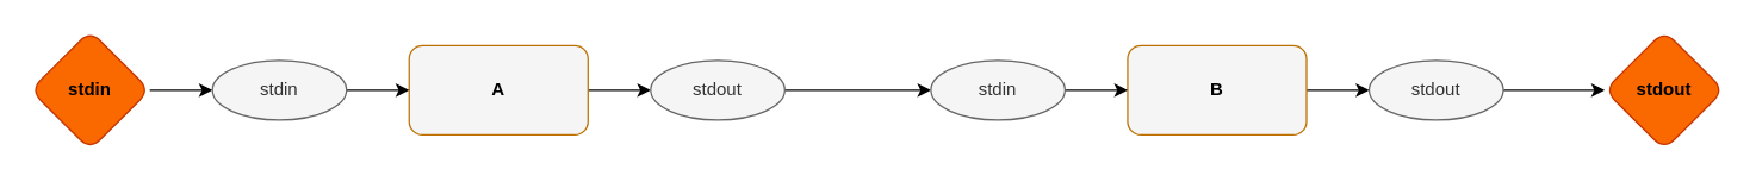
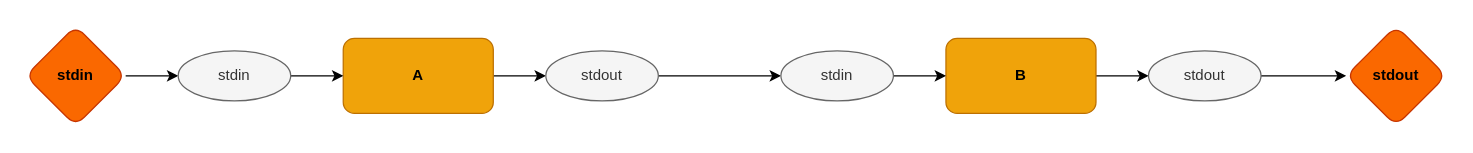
- <mxCell id="6" value="A" style="rounded=1;whiteSpace=wrap;html=1;fillColor=#f5f5f5;strokeColor=#BD7000;fontColor=#000000;fontStyle=1;" parent="1" vertex="1"><mxGeometry x="274" y="30" width="120" height="60" as="geometry" /></mxCell>
+ <mxCell id="6" value="A" style="rounded=1;whiteSpace=wrap;html=1;fillColor=#f0a30a;strokeColor=#BD7000;fontColor=#000000;fontStyle=1" parent="1" vertex="1"><mxGeometry x="274" y="30" width="120" height="60" as="geometry" /></mxCell>
- <mxCell id="12" value="B" style="rounded=1;whiteSpace=wrap;html=1;fillColor=#f5f5f5;strokeColor=#BD7000;fontColor=#000000;fontStyle=1;" parent="1" vertex="1"><mxGeometry x="756" y="30" width="120" height="60" as="geometry" /></mxCell>
+ <mxCell id="12" value="B" style="rounded=1;whiteSpace=wrap;html=1;fillColor=#f0a30a;strokeColor=#BD7000;fontColor=#000000;fontStyle=1" parent="1" vertex="1"><mxGeometry x="756" y="30" width="120" height="60" as="geometry" /></mxCell>
